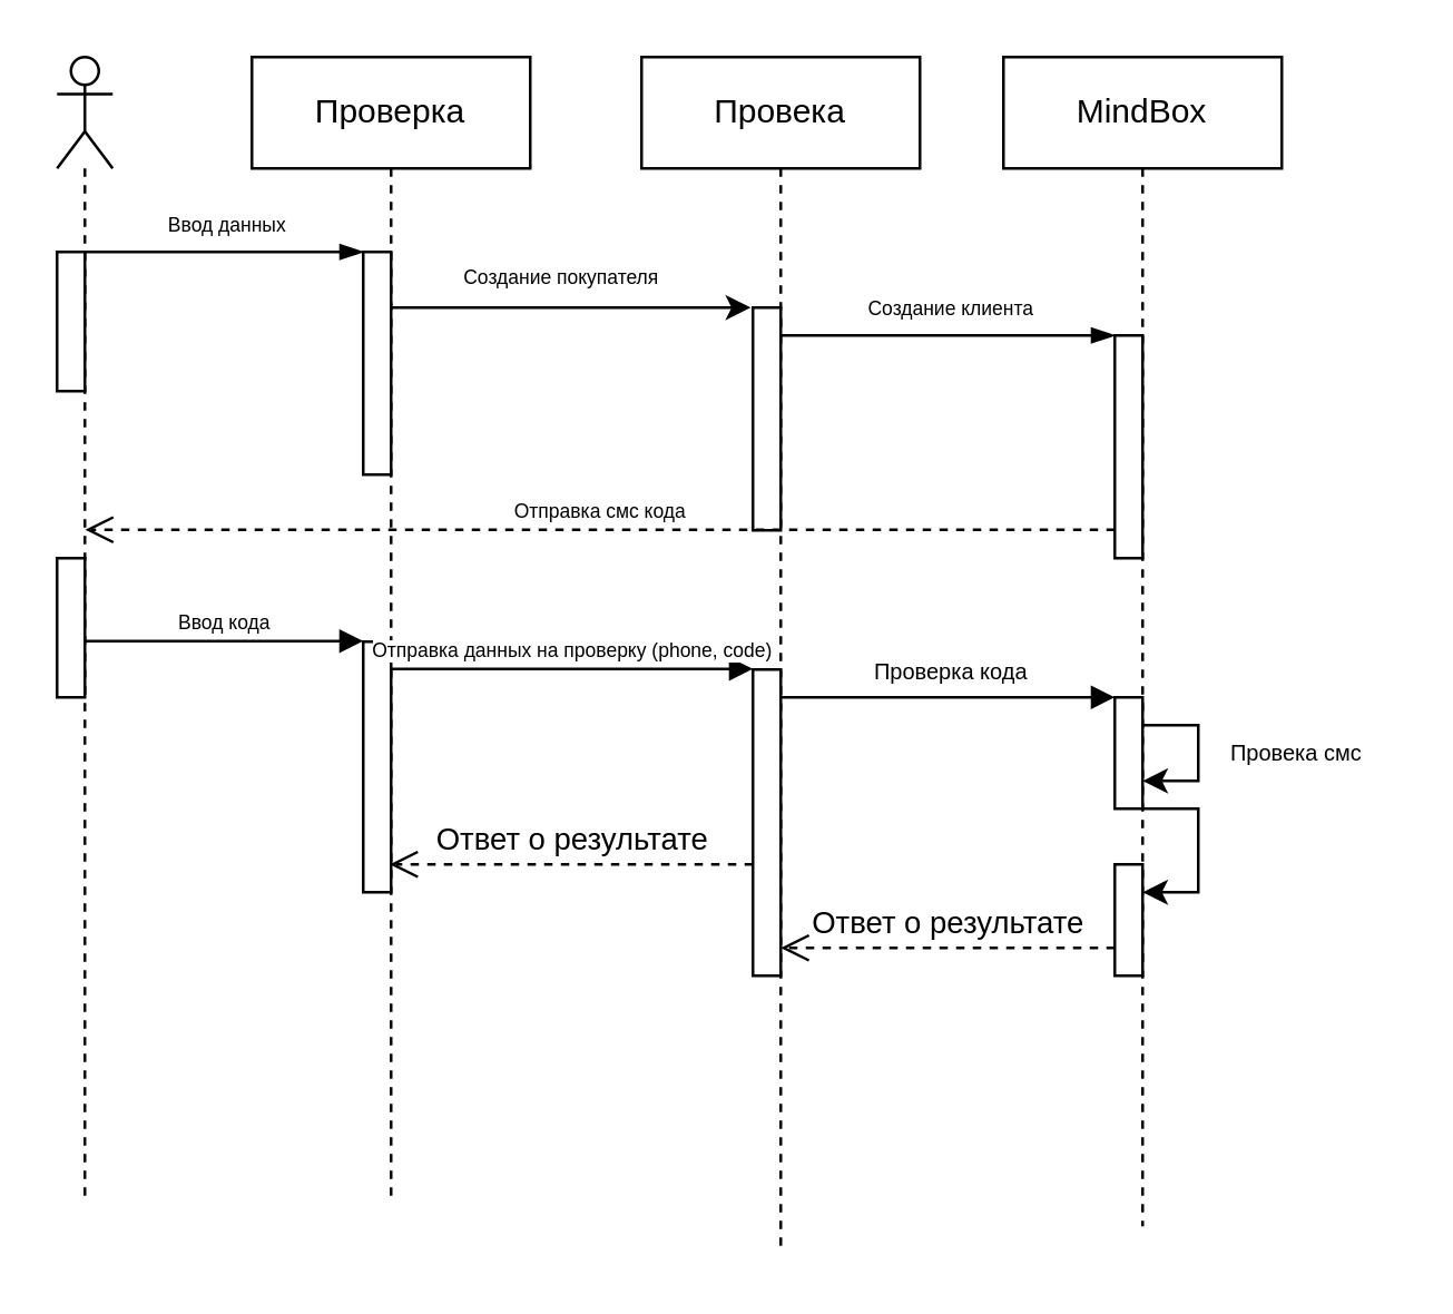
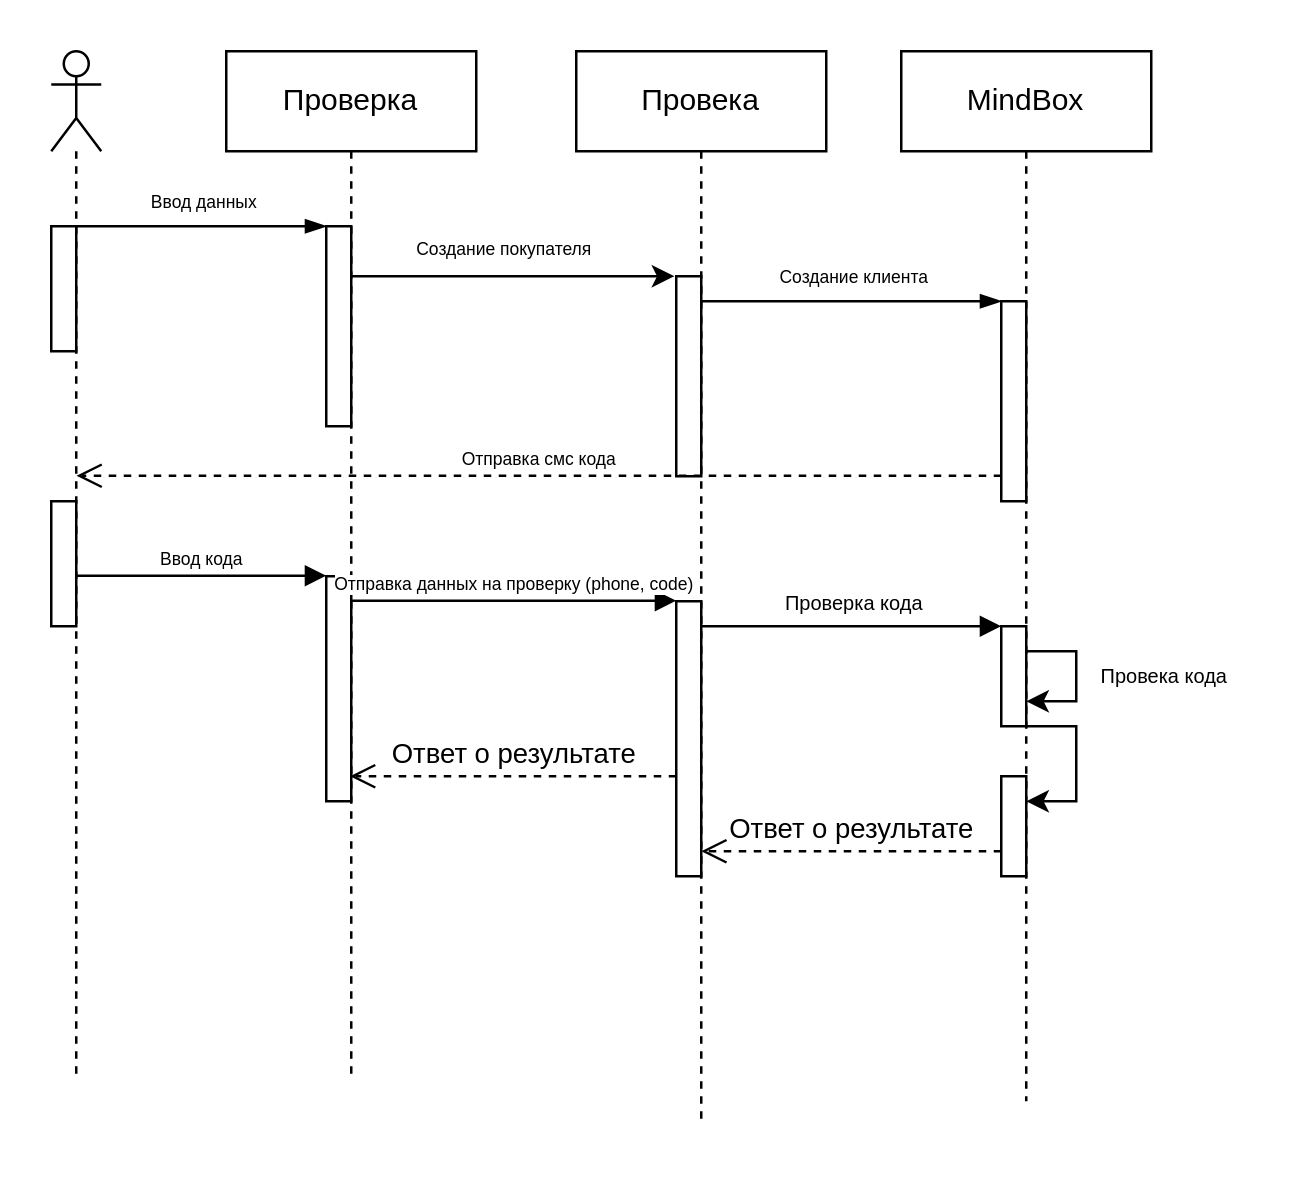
- <mxCell id="28" value="Провека смс" style="text;html=1;align=center;verticalAlign=middle;resizable=0;points=[];autosize=1;strokeColor=none;fillColor=none;fontSize=8;" vertex="1" parent="1"><mxGeometry x="430" y="260" width="70" height="20" as="geometry" /></mxCell>
+ <mxCell id="28" value="Провека кода" style="text;html=1;align=center;verticalAlign=middle;resizable=0;points=[];autosize=1;strokeColor=none;fillColor=none;fontSize=8;" vertex="1" parent="1"><mxGeometry x="430" y="260" width="70" height="20" as="geometry" /></mxCell>
